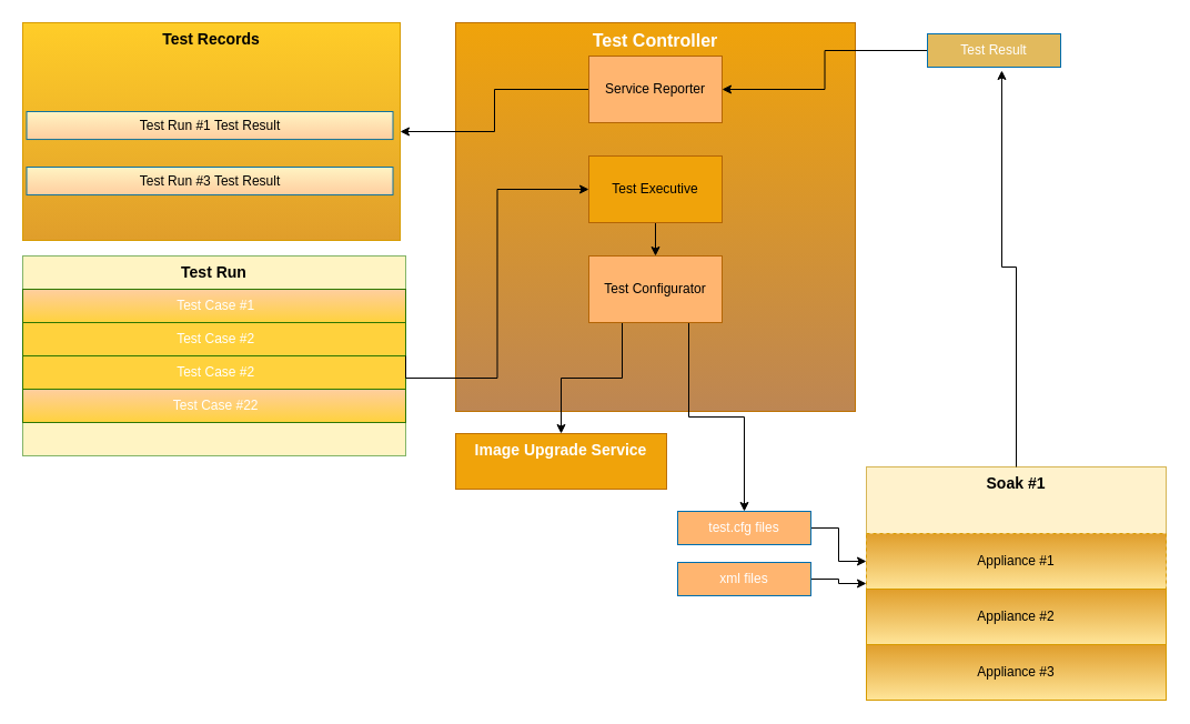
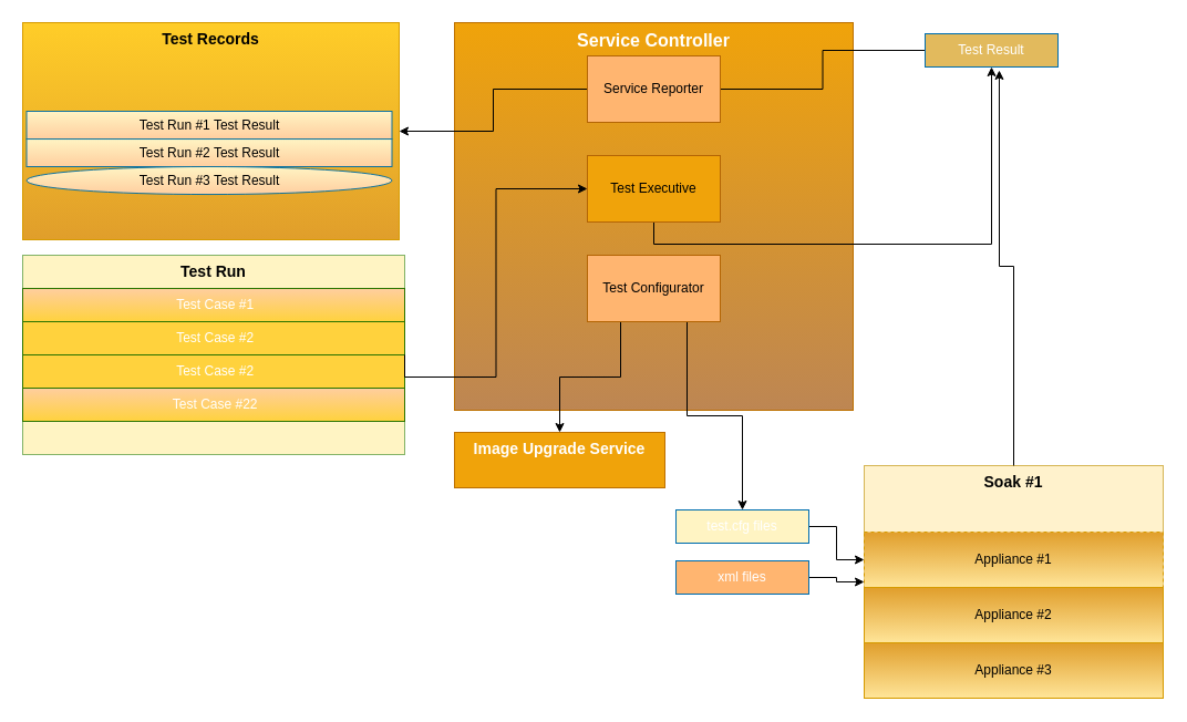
- <mxCell id="3" value="&lt;b&gt;&lt;font style=&quot;font-size: 16px&quot;&gt;Test Controller&lt;/font&gt;&lt;/b&gt;" style="rounded=0;whiteSpace=wrap;html=1;fillColor=#f0a30a;strokeColor=#BD7000;fontColor=#ffffff;verticalAlign=top;gradientColor=#BD8653;" vertex="1" parent="1"><mxGeometry x="410" y="20" width="360" height="350" as="geometry" /></mxCell>
+ <mxCell id="3" value="&lt;b&gt;&lt;font style=&quot;font-size: 16px&quot;&gt;Service Controller&lt;/font&gt;&lt;/b&gt;" style="rounded=0;whiteSpace=wrap;html=1;fillColor=#f0a30a;strokeColor=#BD7000;fontColor=#ffffff;verticalAlign=top;gradientColor=#BD8653;" vertex="1" parent="1"><mxGeometry x="410" y="20" width="360" height="350" as="geometry" /></mxCell>
- <mxCell id="8" style="edgeStyle=orthogonalEdgeStyle;rounded=0;orthogonalLoop=1;jettySize=auto;html=1;exitX=0;exitY=0.5;exitDx=0;exitDy=0;entryX=1;entryY=0.5;entryDx=0;entryDy=0;" edge="1" parent="1" source="9" target="30"><mxGeometry relative="1" as="geometry" /></mxCell>
+ <mxCell id="8" style="edgeStyle=orthogonalEdgeStyle;rounded=0;orthogonalLoop=1;jettySize=auto;html=1;exitX=0;exitY=0.5;exitDx=0;exitDy=0;entryX=1;entryY=0.5;entryDx=0;entryDy=0;endArrow=none;" edge="1" parent="1" source="9" target="30"><mxGeometry relative="1" as="geometry" /></mxCell>
+ <mxCell id="33" value="Test Run #2 Test Result" style="rounded=0;whiteSpace=wrap;html=1;align=center;strokeColor=#10739e;fillColor=#FFF4C3;gradientColor=#FFCE9F;" vertex="1" parent="1"><mxGeometry x="23.5" y="125.05" width="330" height="24.95" as="geometry" /></mxCell>
- <mxCell id="34" value="Test Run #3 Test Result" style="rounded=0;whiteSpace=wrap;html=1;align=center;strokeColor=#10739e;fillColor=#FFF4C3;gradientColor=#FFCE9F;" vertex="1" parent="1"><mxGeometry x="23.5" y="150" width="330" height="25.05" as="geometry" /></mxCell>
+ <mxCell id="34" value="Test Run #3 Test Result" style="ellipse;whiteSpace=wrap;html=1;align=center;strokeColor=#10739e;fillColor=#FFF4C3;gradientColor=#FFCE9F;" vertex="1" parent="1"><mxGeometry x="23.5" y="150" width="330" height="25.05" as="geometry" /></mxCell>
- <mxCell id="25" style="edgeStyle=orthogonalEdgeStyle;rounded=0;orthogonalLoop=1;jettySize=auto;html=1;exitX=0.5;exitY=1;exitDx=0;exitDy=0;entryX=0.5;entryY=0;entryDx=0;entryDy=0;" edge="1" parent="1" source="26" target="24"><mxGeometry relative="1" as="geometry" /></mxCell>
+ <mxCell id="25" style="edgeStyle=orthogonalEdgeStyle;rounded=0;orthogonalLoop=1;jettySize=auto;html=1;exitX=0.5;exitY=1;exitDx=0;exitDy=0;" edge="1" parent="1" source="26" target="9"><mxGeometry relative="1" as="geometry" /></mxCell>
- <mxCell id="5" value="test.cfg files" style="rounded=0;whiteSpace=wrap;html=1;align=center;strokeColor=#006EAF;fontColor=#ffffff;fillColor=#FFB570;" vertex="1" parent="1"><mxGeometry x="610" y="460" width="120" height="30" as="geometry" /></mxCell>
+ <mxCell id="5" value="test.cfg files" style="rounded=0;whiteSpace=wrap;html=1;align=center;strokeColor=#006EAF;fontColor=#ffffff;fillColor=#fff4c3;" vertex="1" parent="1"><mxGeometry x="610" y="460" width="120" height="30" as="geometry" /></mxCell>
